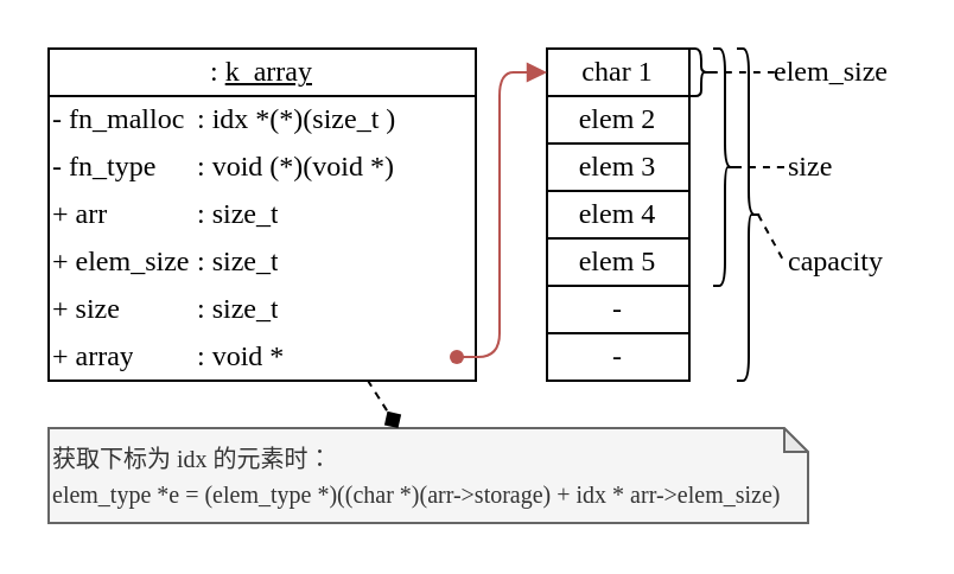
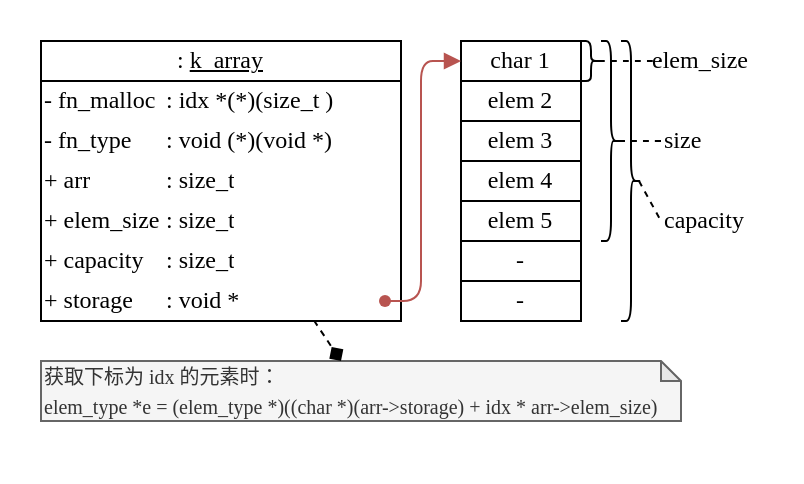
- <mxCell id="21" value="+ size" style="shape=partialRectangle;html=1;whiteSpace=wrap;connectable=0;fillColor=none;top=0;left=0;bottom=0;right=0;overflow=hidden;fontSize=12;strokeColor=inherit;align=left;fontFamily=Times New Roman;" parent="20" vertex="1"><mxGeometry width="61" height="20" as="geometry"><mxRectangle width="61" height="20" as="alternateBounds" /></mxGeometry></mxCell>
+ <mxCell id="21" value="+ capacity" style="shape=partialRectangle;html=1;whiteSpace=wrap;connectable=0;fillColor=none;top=0;left=0;bottom=0;right=0;overflow=hidden;fontSize=12;strokeColor=inherit;align=left;fontFamily=Times New Roman;" parent="20" vertex="1"><mxGeometry width="61" height="20" as="geometry"><mxRectangle width="61" height="20" as="alternateBounds" /></mxGeometry></mxCell>
- <mxCell id="25" value="+ array" style="shape=partialRectangle;html=1;whiteSpace=wrap;connectable=0;fillColor=none;top=0;left=0;bottom=0;right=0;overflow=hidden;fontSize=12;strokeColor=inherit;align=left;fontFamily=Times New Roman;" parent="24" vertex="1"><mxGeometry width="61" height="20" as="geometry"><mxRectangle width="61" height="20" as="alternateBounds" /></mxGeometry></mxCell>
+ <mxCell id="25" value="+ storage" style="shape=partialRectangle;html=1;whiteSpace=wrap;connectable=0;fillColor=none;top=0;left=0;bottom=0;right=0;overflow=hidden;fontSize=12;strokeColor=inherit;align=left;fontFamily=Times New Roman;" parent="24" vertex="1"><mxGeometry width="61" height="20" as="geometry"><mxRectangle width="61" height="20" as="alternateBounds" /></mxGeometry></mxCell>
- <mxCell id="54" value="&lt;font style=&quot;font-size: 10px;&quot;&gt;&lt;font style=&quot;border-color: var(--border-color); font-size: 10px;&quot;&gt;获取下标为&amp;nbsp;&lt;/font&gt;&lt;font style=&quot;border-color: var(--border-color); font-size: 10px;&quot;&gt;idx&lt;/font&gt;&lt;font style=&quot;border-color: var(--border-color); font-size: 10px;&quot;&gt;&amp;nbsp;的元素时：&lt;br&gt;&lt;span style=&quot;background-color: initial;&quot;&gt;elem_type *e = (elem_type *)((char *)(arr-&amp;gt;storage) + idx * arr-&amp;gt;elem_size)&lt;/span&gt;&lt;br&gt;&lt;/font&gt;&lt;/font&gt;" style="shape=note;whiteSpace=wrap;html=1;backgroundOutline=1;darkOpacity=0.05;size=10;container=1;collapsible=0;fontFamily=Times New Roman;align=left;fillColor=#f5f5f5;fontColor=#333333;strokeColor=#666666;" parent="1" vertex="1"><mxGeometry x="20" y="180" width="320" height="40" as="geometry" /></mxCell>
+ <mxCell id="54" value="&lt;font style=&quot;font-size: 10px;&quot;&gt;&lt;font style=&quot;border-color: var(--border-color); font-size: 10px;&quot;&gt;获取下标为&amp;nbsp;&lt;/font&gt;&lt;font style=&quot;border-color: var(--border-color); font-size: 10px;&quot;&gt;idx&lt;/font&gt;&lt;font style=&quot;border-color: var(--border-color); font-size: 10px;&quot;&gt;&amp;nbsp;的元素时：&lt;br&gt;&lt;span style=&quot;background-color: initial;&quot;&gt;elem_type *e = (elem_type *)((char *)(arr-&amp;gt;storage) + idx * arr-&amp;gt;elem_size)&lt;/span&gt;&lt;br&gt;&lt;/font&gt;&lt;/font&gt;" style="shape=note;whiteSpace=wrap;html=1;backgroundOutline=1;darkOpacity=0.05;size=10;container=1;collapsible=0;fontFamily=Times New Roman;align=left;fillColor=#f5f5f5;fontColor=#333333;strokeColor=#666666;" parent="1" vertex="1"><mxGeometry x="20" y="180" width="320" height="30" as="geometry" /></mxCell>
